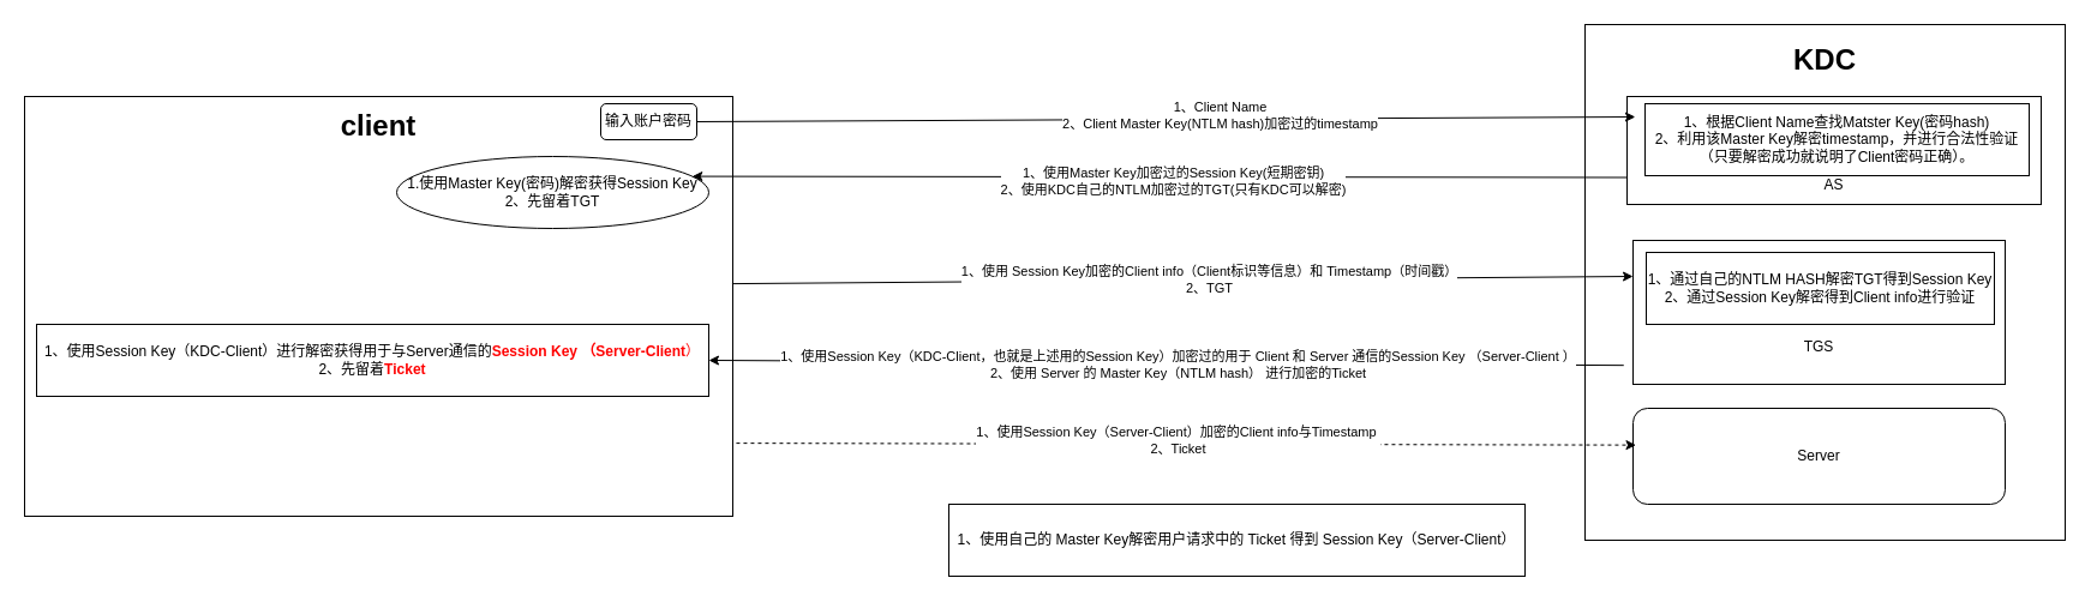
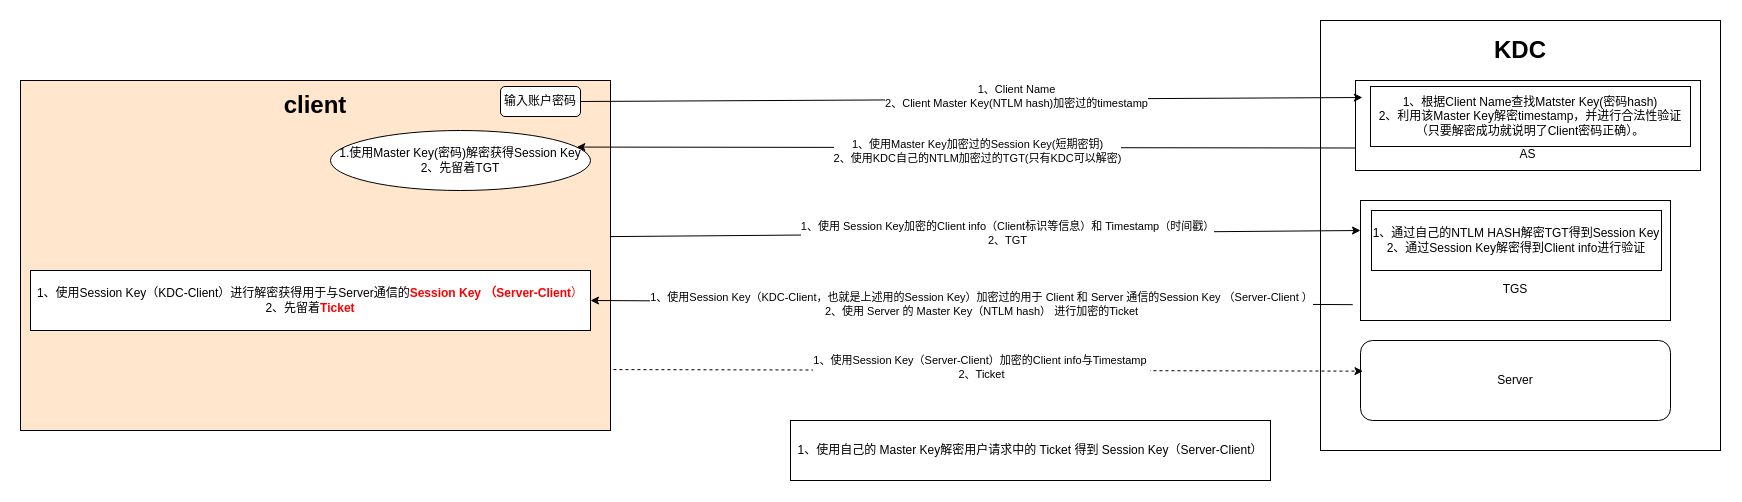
- <mxCell id="3" value="&lt;font style=&quot;font-size: 24px;&quot;&gt;&lt;b&gt;client&lt;/b&gt;&lt;/font&gt;" style="rounded=0;whiteSpace=wrap;html=1;spacingBottom=300;" parent="1" vertex="1"><mxGeometry x="20" y="80" width="590" height="350" as="geometry" /></mxCell>
+ <mxCell id="3" value="&lt;font style=&quot;font-size: 24px;&quot;&gt;&lt;b&gt;client&lt;/b&gt;&lt;/font&gt;" style="rounded=0;whiteSpace=wrap;html=1;spacingBottom=300;fillColor=#ffe6cc;" parent="1" vertex="1"><mxGeometry x="20" y="80" width="590" height="350" as="geometry" /></mxCell>
